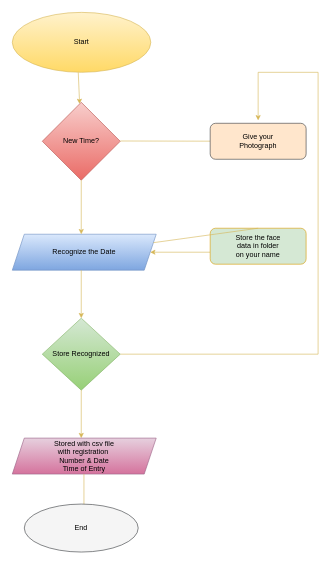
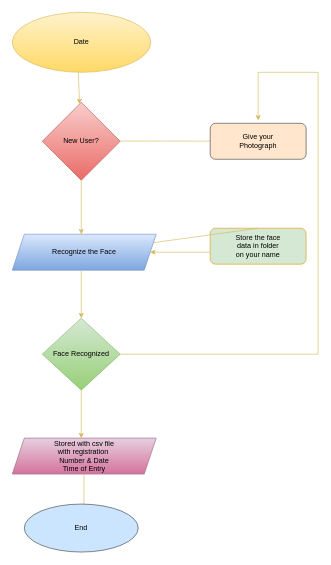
- <mxCell id="2" value="Start" style="ellipse;whiteSpace=wrap;html=1;fillColor=#fff2cc;strokeColor=#d6b656;gradientColor=#ffd966;" vertex="1" parent="1"><mxGeometry x="20" y="20" width="231" height="100" as="geometry" /></mxCell>
+ <mxCell id="2" value="Date" style="ellipse;whiteSpace=wrap;html=1;fillColor=#fff2cc;strokeColor=#d6b656;gradientColor=#ffd966;" vertex="1" parent="1"><mxGeometry x="20" y="20" width="231" height="100" as="geometry" /></mxCell>
- <mxCell id="4" value="New Time?" style="rhombus;whiteSpace=wrap;html=1;fillColor=#f8cecc;strokeColor=#b85450;gradientColor=#ea6b66;" vertex="1" parent="1"><mxGeometry x="70" y="170" width="130" height="130" as="geometry" /></mxCell>
+ <mxCell id="4" value="New User?" style="rhombus;whiteSpace=wrap;html=1;fillColor=#f8cecc;strokeColor=#b85450;gradientColor=#ea6b66;" vertex="1" parent="1"><mxGeometry x="70" y="170" width="130" height="130" as="geometry" /></mxCell>
- <mxCell id="5" value="Recognize the Date" style="shape=parallelogram;perimeter=parallelogramPerimeter;whiteSpace=wrap;html=1;fixedSize=1;fillColor=#dae8fc;strokeColor=#6c8ebf;gradientColor=#7ea6e0;" vertex="1" parent="1"><mxGeometry x="20" y="390" width="240" height="60" as="geometry" /></mxCell>
+ <mxCell id="5" value="Recognize the Face" style="shape=parallelogram;perimeter=parallelogramPerimeter;whiteSpace=wrap;html=1;fixedSize=1;fillColor=#dae8fc;strokeColor=#6c8ebf;gradientColor=#7ea6e0;" vertex="1" parent="1"><mxGeometry x="20" y="390" width="240" height="60" as="geometry" /></mxCell>
- <mxCell id="9" value="Store Recognized" style="rhombus;whiteSpace=wrap;html=1;fillColor=#d5e8d4;strokeColor=#82b366;gradientColor=#97d077;" vertex="1" parent="1"><mxGeometry x="70" y="530" width="130" height="120" as="geometry" /></mxCell>
+ <mxCell id="9" value="Face Recognized" style="rhombus;whiteSpace=wrap;html=1;fillColor=#d5e8d4;strokeColor=#82b366;gradientColor=#97d077;" vertex="1" parent="1"><mxGeometry x="70" y="530" width="130" height="120" as="geometry" /></mxCell>
- <mxCell id="13" value="End" style="ellipse;whiteSpace=wrap;html=1;fillColor=#f5f5f5;strokeColor=#36393d;" vertex="1" parent="1"><mxGeometry x="40" y="840" width="190" height="80" as="geometry" /></mxCell>
+ <mxCell id="13" value="End" style="ellipse;whiteSpace=wrap;html=1;fillColor=#cce5ff;strokeColor=#36393d;" vertex="1" parent="1"><mxGeometry x="40" y="840" width="190" height="80" as="geometry" /></mxCell>
